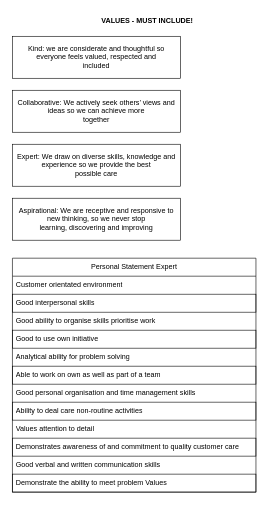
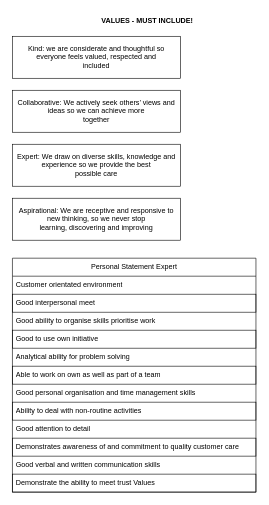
- <mxCell id="9" value="Good interpersonal skills" style="text;strokeColor=default;fillColor=none;align=left;verticalAlign=middle;spacingLeft=4;spacingRight=4;overflow=hidden;points=[[0,0.5],[1,0.5]];portConstraint=eastwest;rotatable=0;whiteSpace=wrap;html=1;" parent="7" vertex="1"><mxGeometry y="60" width="406" height="30" as="geometry" /></mxCell>
+ <mxCell id="9" value="Good interpersonal meet" style="text;strokeColor=default;fillColor=none;align=left;verticalAlign=middle;spacingLeft=4;spacingRight=4;overflow=hidden;points=[[0,0.5],[1,0.5]];portConstraint=eastwest;rotatable=0;whiteSpace=wrap;html=1;" parent="7" vertex="1"><mxGeometry y="60" width="406" height="30" as="geometry" /></mxCell>
- <mxCell id="15" value="Ability to deal care non-routine activities" style="text;strokeColor=default;fillColor=none;align=left;verticalAlign=middle;spacingLeft=4;spacingRight=4;overflow=hidden;points=[[0,0.5],[1,0.5]];portConstraint=eastwest;rotatable=0;whiteSpace=wrap;html=1;" parent="7" vertex="1"><mxGeometry y="240" width="406" height="30" as="geometry" /></mxCell>
+ <mxCell id="15" value="Ability to deal with non-routine activities" style="text;strokeColor=default;fillColor=none;align=left;verticalAlign=middle;spacingLeft=4;spacingRight=4;overflow=hidden;points=[[0,0.5],[1,0.5]];portConstraint=eastwest;rotatable=0;whiteSpace=wrap;html=1;" parent="7" vertex="1"><mxGeometry y="240" width="406" height="30" as="geometry" /></mxCell>
- <mxCell id="16" value="Values attention to detail" style="text;strokeColor=none;fillColor=none;align=left;verticalAlign=middle;spacingLeft=4;spacingRight=4;overflow=hidden;points=[[0,0.5],[1,0.5]];portConstraint=eastwest;rotatable=0;whiteSpace=wrap;html=1;" parent="7" vertex="1"><mxGeometry y="270" width="406" height="30" as="geometry" /></mxCell>
+ <mxCell id="16" value="Good attention to detail" style="text;strokeColor=none;fillColor=none;align=left;verticalAlign=middle;spacingLeft=4;spacingRight=4;overflow=hidden;points=[[0,0.5],[1,0.5]];portConstraint=eastwest;rotatable=0;whiteSpace=wrap;html=1;" parent="7" vertex="1"><mxGeometry y="270" width="406" height="30" as="geometry" /></mxCell>
- <mxCell id="19" value="Demonstrate the ability to meet problem Values" style="text;strokeColor=default;fillColor=none;align=left;verticalAlign=middle;spacingLeft=4;spacingRight=4;overflow=hidden;points=[[0,0.5],[1,0.5]];portConstraint=eastwest;rotatable=0;whiteSpace=wrap;html=1;" parent="7" vertex="1"><mxGeometry y="360" width="406" height="30" as="geometry" /></mxCell>
+ <mxCell id="19" value="Demonstrate the ability to meet trust Values" style="text;strokeColor=default;fillColor=none;align=left;verticalAlign=middle;spacingLeft=4;spacingRight=4;overflow=hidden;points=[[0,0.5],[1,0.5]];portConstraint=eastwest;rotatable=0;whiteSpace=wrap;html=1;" parent="7" vertex="1"><mxGeometry y="360" width="406" height="30" as="geometry" /></mxCell>
